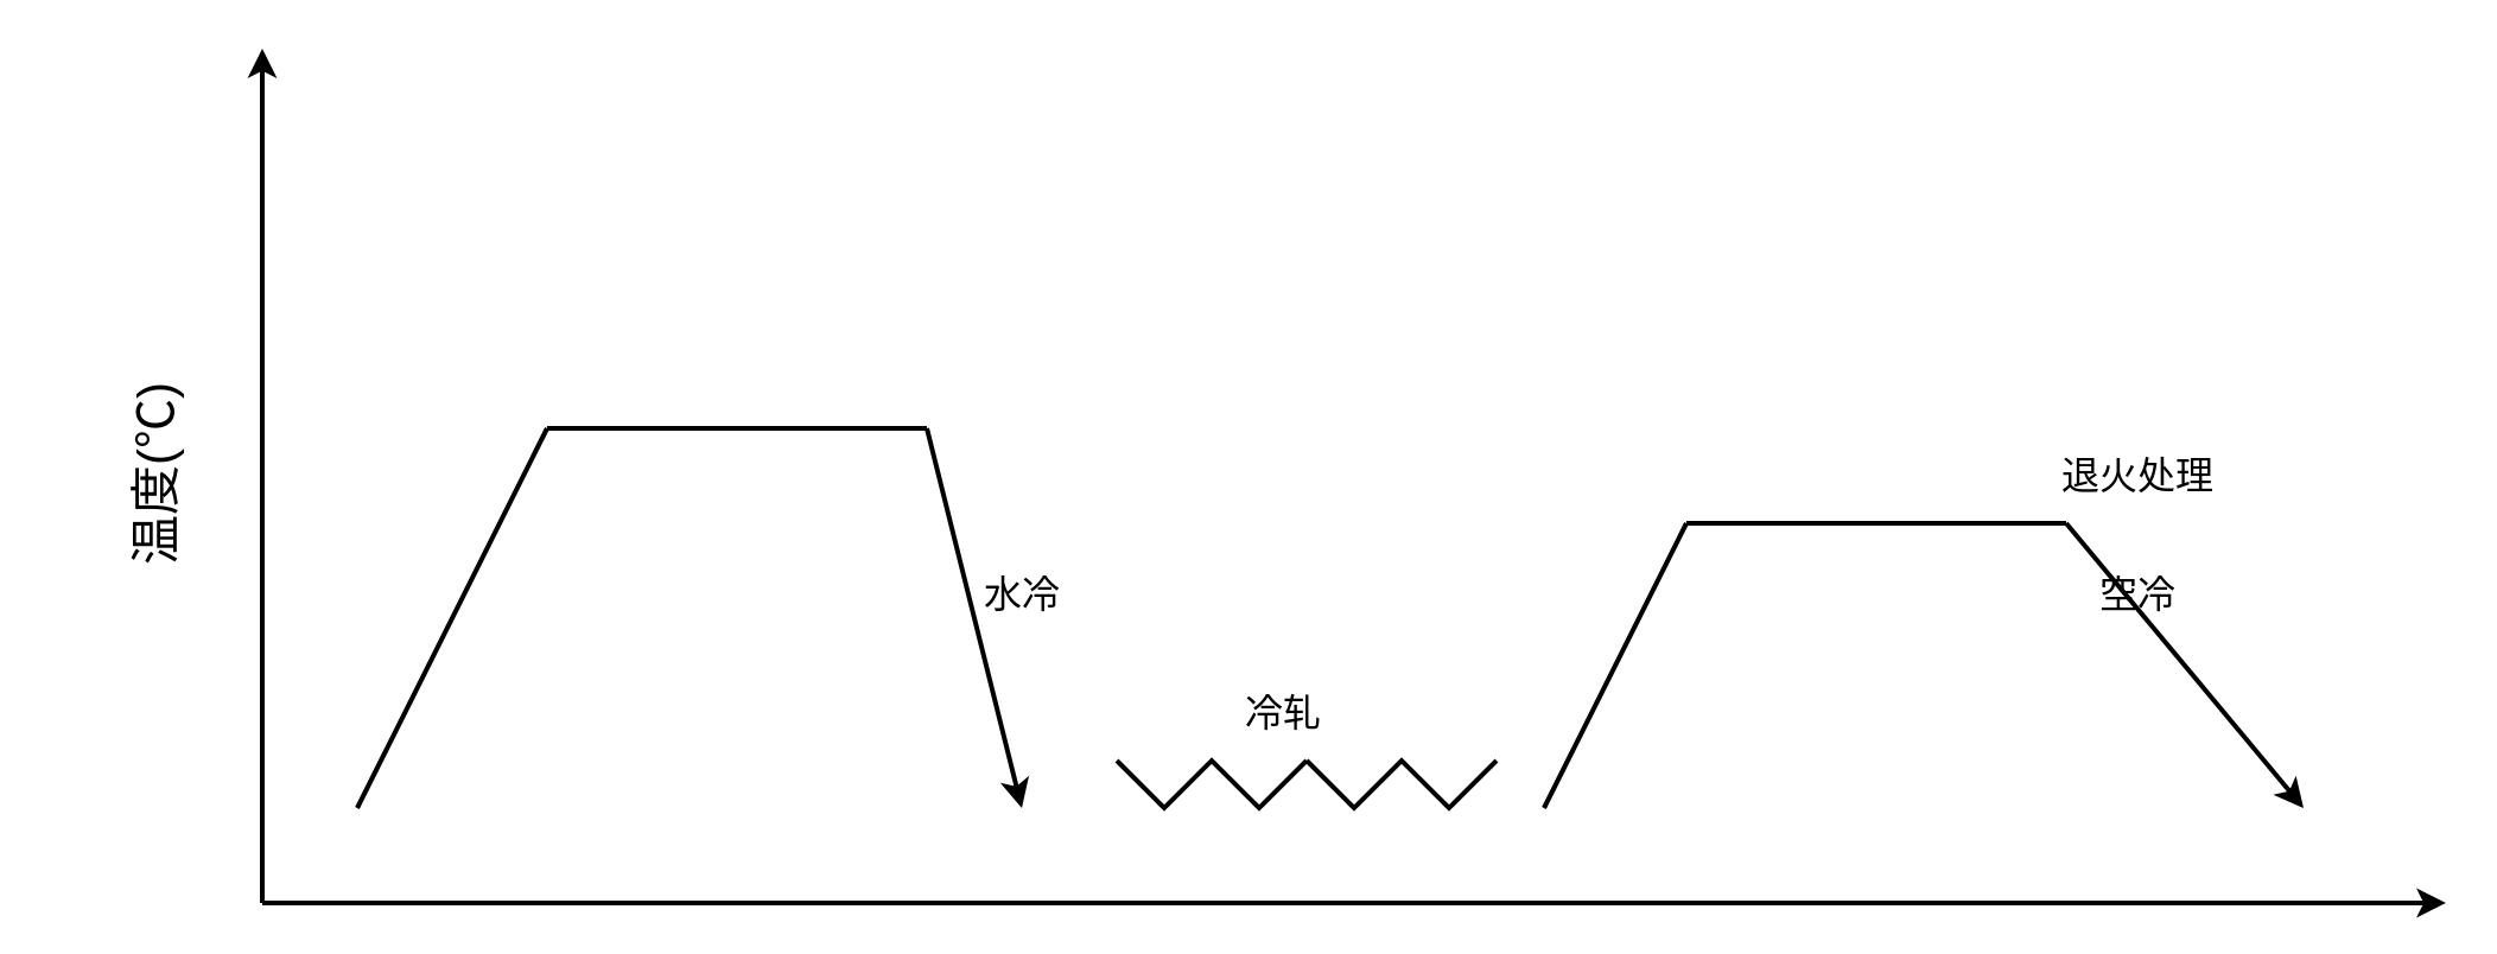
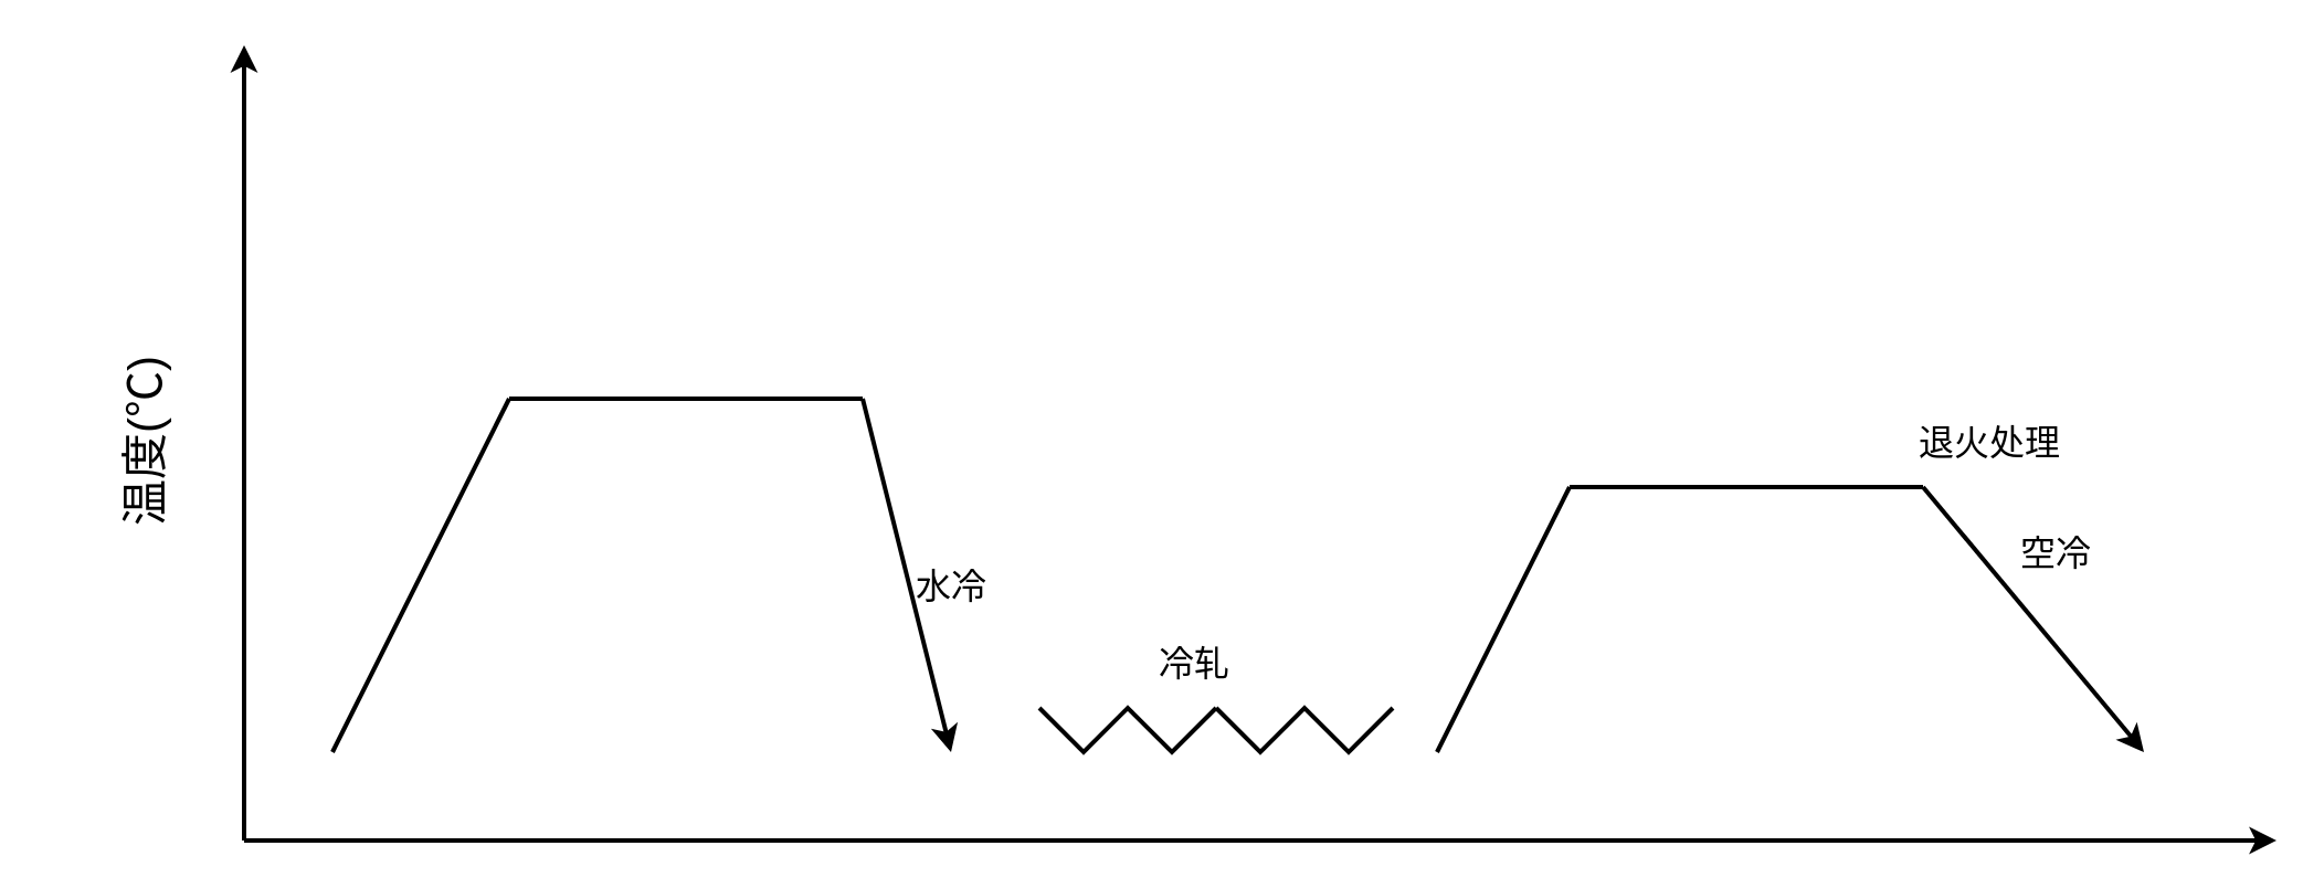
- <mxCell id="7" value="水冷" style="text;html=1;align=center;verticalAlign=middle;resizable=0;points=[];autosize=1;strokeColor=none;fillColor=none;fontSize=16;" vertex="1" parent="1"><mxGeometry x="405" y="240" width="50" height="20" as="geometry" /></mxCell>
+ <mxCell id="7" value="水冷" style="text;html=1;align=center;verticalAlign=middle;resizable=0;points=[];autosize=1;strokeColor=none;fillColor=none;fontSize=16;" vertex="1" parent="1"><mxGeometry x="405" y="255" width="50" height="20" as="geometry" /></mxCell>
- <mxCell id="13" value="空冷" style="text;html=1;align=center;verticalAlign=middle;resizable=0;points=[];autosize=1;strokeColor=none;fillColor=none;fontSize=16;" vertex="1" parent="1"><mxGeometry x="875" y="240" width="50" height="20" as="geometry" /></mxCell>
+ <mxCell id="13" value="空冷" style="text;html=1;align=center;verticalAlign=middle;resizable=0;points=[];autosize=1;strokeColor=none;fillColor=none;fontSize=16;" vertex="1" parent="1"><mxGeometry x="905" y="240" width="50" height="20" as="geometry" /></mxCell>
